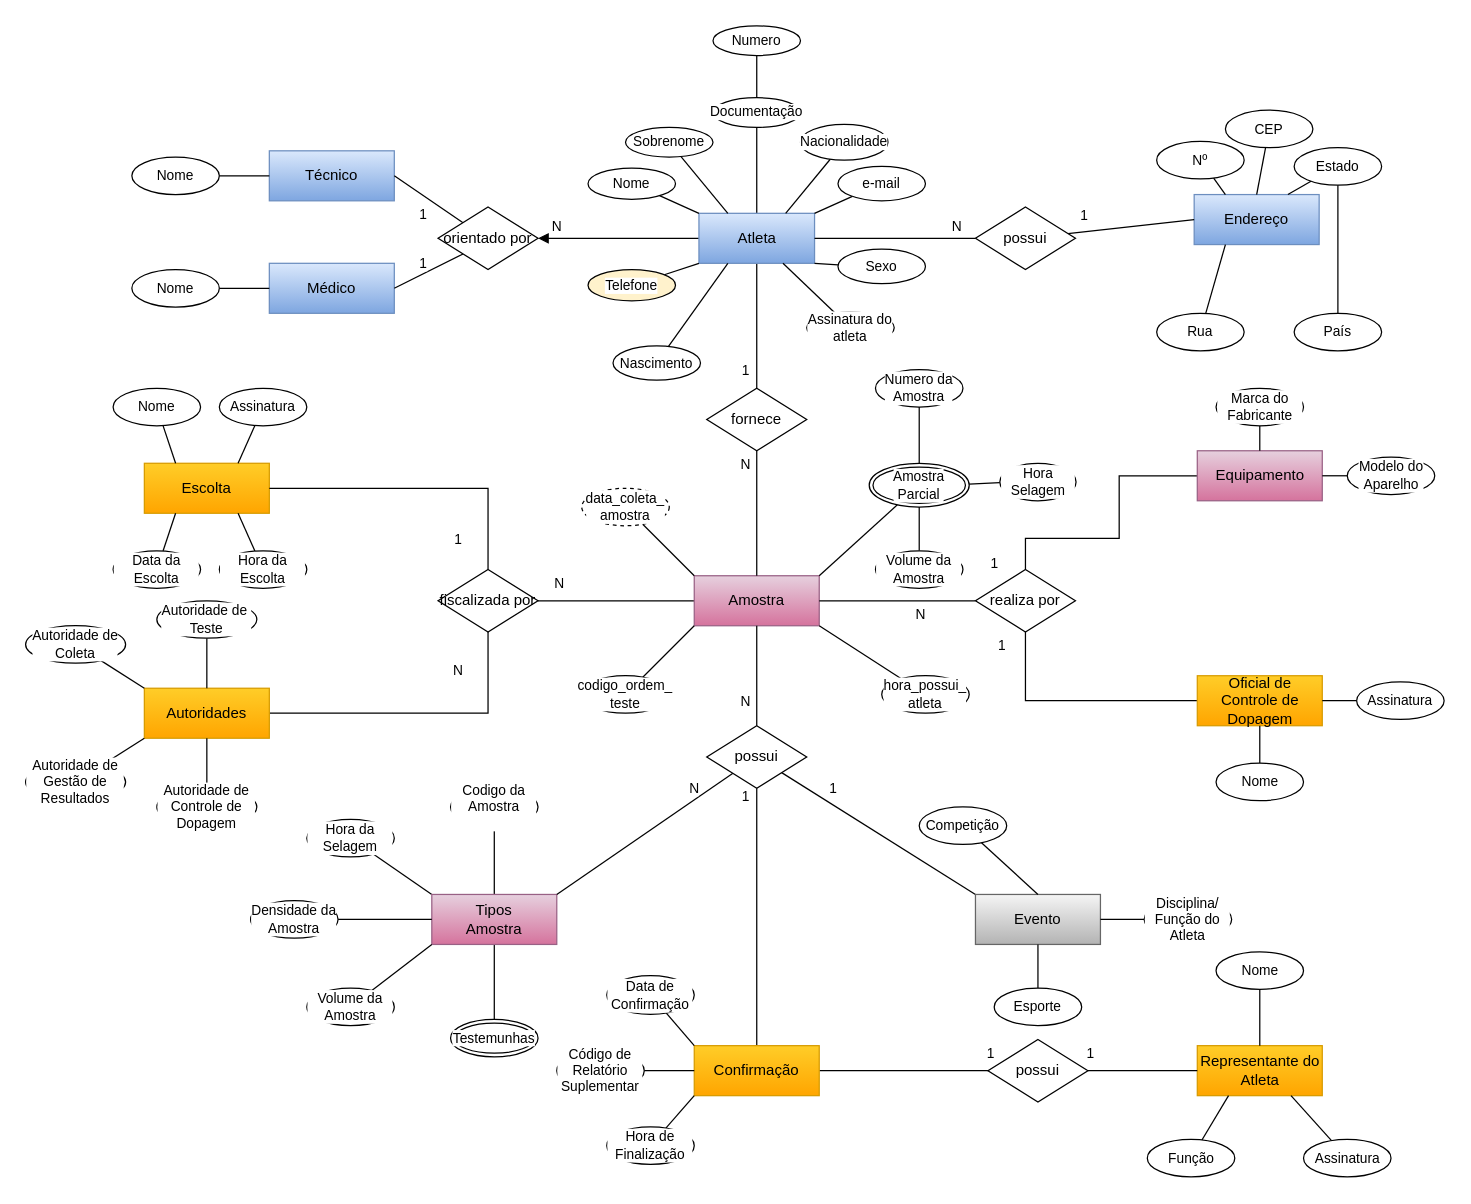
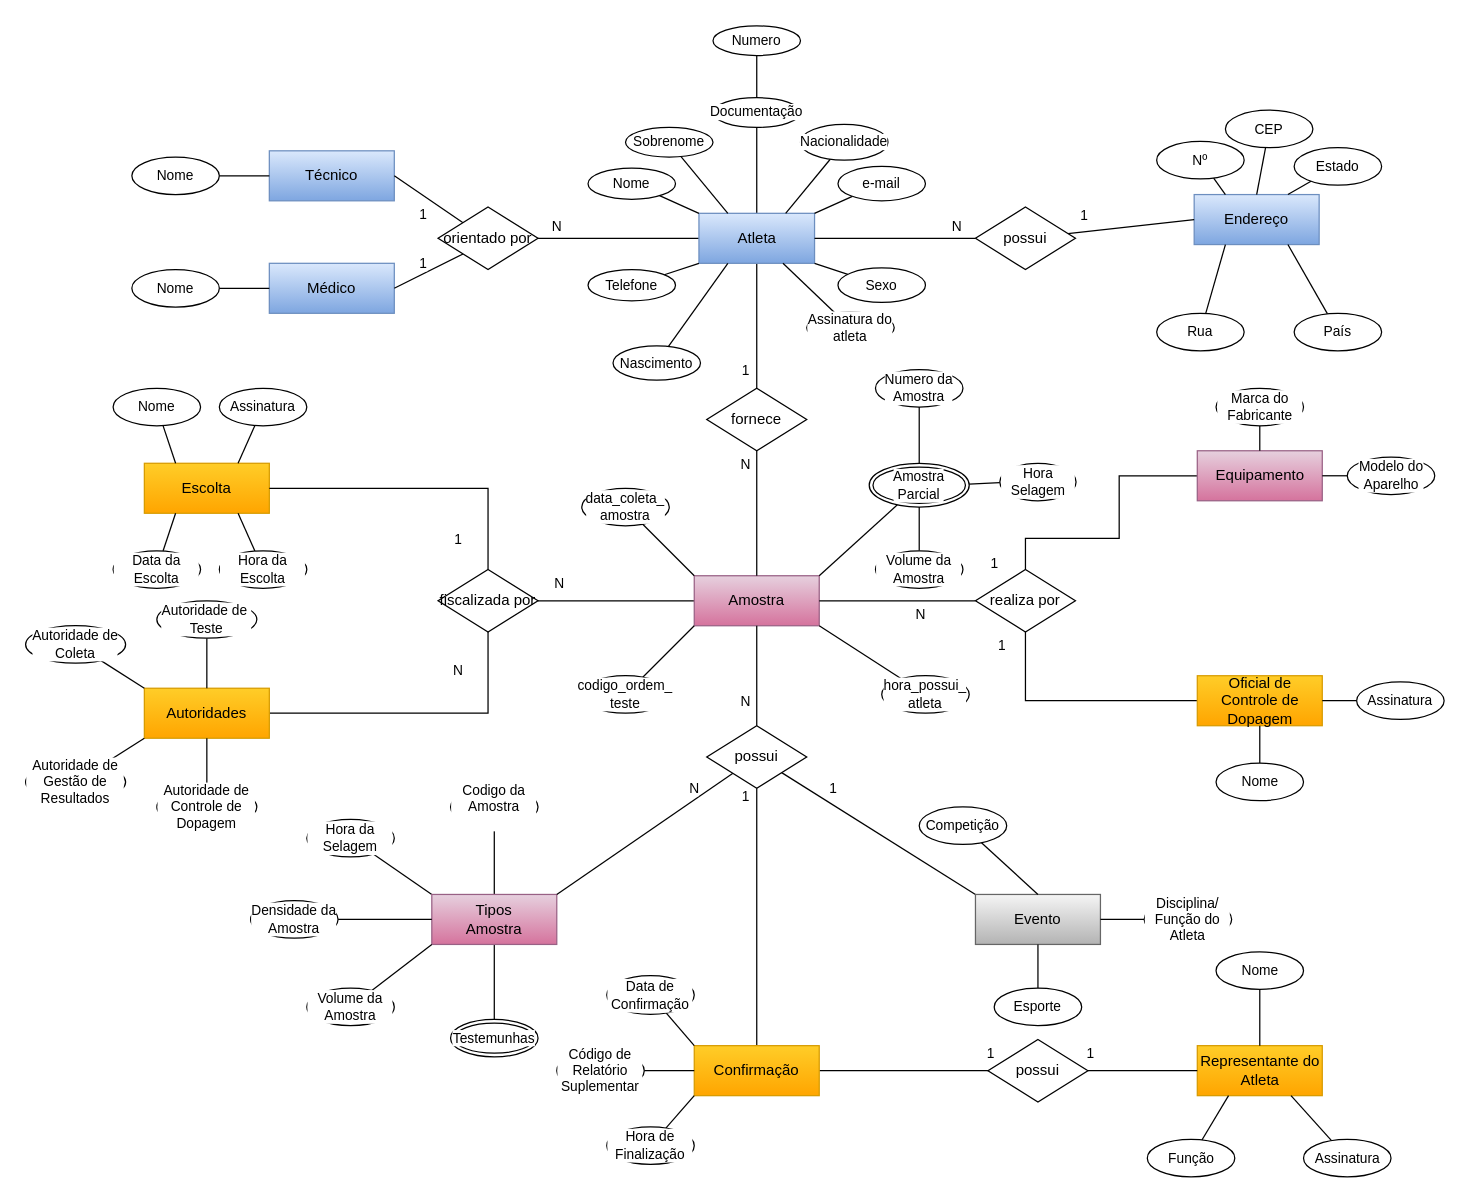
- <mxCell id="2" style="rounded=0;orthogonalLoop=1;jettySize=auto;html=1;exitX=0;exitY=0.5;exitDx=0;exitDy=0;entryX=1;entryY=0.5;entryDx=0;entryDy=0;endArrow=block;startFill=0;" edge="1" parent="1" source="7" target="22"><mxGeometry relative="1" as="geometry" /></mxCell>
+ <mxCell id="2" style="rounded=0;orthogonalLoop=1;jettySize=auto;html=1;exitX=0;exitY=0.5;exitDx=0;exitDy=0;entryX=1;entryY=0.5;entryDx=0;entryDy=0;endArrow=none;startFill=0;" edge="1" parent="1" source="7" target="22"><mxGeometry relative="1" as="geometry" /></mxCell>
- <mxCell id="59" style="rounded=0;orthogonalLoop=1;jettySize=auto;html=1;endArrow=none;startFill=0;" edge="1" parent="1" source="60" target="43"><mxGeometry relative="1" as="geometry" /></mxCell>
+ <mxCell id="59" style="rounded=0;orthogonalLoop=1;jettySize=auto;html=1;entryX=0.75;entryY=1;entryDx=0;entryDy=0;endArrow=none;startFill=0;" edge="1" parent="1" source="60" target="15"><mxGeometry relative="1" as="geometry" /></mxCell>
- <mxCell id="162" value="Sexo" style="ellipse;whiteSpace=wrap;html=1;align=center;fontFamily=Helvetica;fontSize=11;fontColor=default;labelBackgroundColor=default;" vertex="1" parent="1"><mxGeometry x="670" y="198.75" width="70" height="27.5" as="geometry" /></mxCell>
+ <mxCell id="162" value="Sexo" style="ellipse;whiteSpace=wrap;html=1;align=center;fontFamily=Helvetica;fontSize=11;fontColor=default;labelBackgroundColor=default;" vertex="1" parent="1"><mxGeometry x="670" y="213.75" width="70" height="27.5" as="geometry" /></mxCell>
- <mxCell id="141" value="Telefone" style="ellipse;whiteSpace=wrap;html=1;align=center;fontFamily=Helvetica;fontSize=11;fontColor=default;labelBackgroundColor=default;fillColor=#fff2cc;" vertex="1" parent="1"><mxGeometry x="470" y="215" width="70" height="25" as="geometry" /></mxCell>
+ <mxCell id="141" value="Telefone" style="ellipse;whiteSpace=wrap;html=1;align=center;fontFamily=Helvetica;fontSize=11;fontColor=default;labelBackgroundColor=default;" vertex="1" parent="1"><mxGeometry x="470" y="215" width="70" height="25" as="geometry" /></mxCell>
- <mxCell id="70" value="data_coleta_&lt;div&gt;amostra&lt;/div&gt;" style="ellipse;whiteSpace=wrap;html=1;align=center;fontFamily=Helvetica;fontSize=11;fontColor=default;labelBackgroundColor=default;dashed=1;" vertex="1" parent="1"><mxGeometry x="465" y="390" width="70" height="30" as="geometry" /></mxCell>
+ <mxCell id="70" value="data_coleta_&lt;div&gt;amostra&lt;/div&gt;" style="ellipse;whiteSpace=wrap;html=1;align=center;fontFamily=Helvetica;fontSize=11;fontColor=default;labelBackgroundColor=default;" vertex="1" parent="1"><mxGeometry x="465" y="390" width="70" height="30" as="geometry" /></mxCell>
